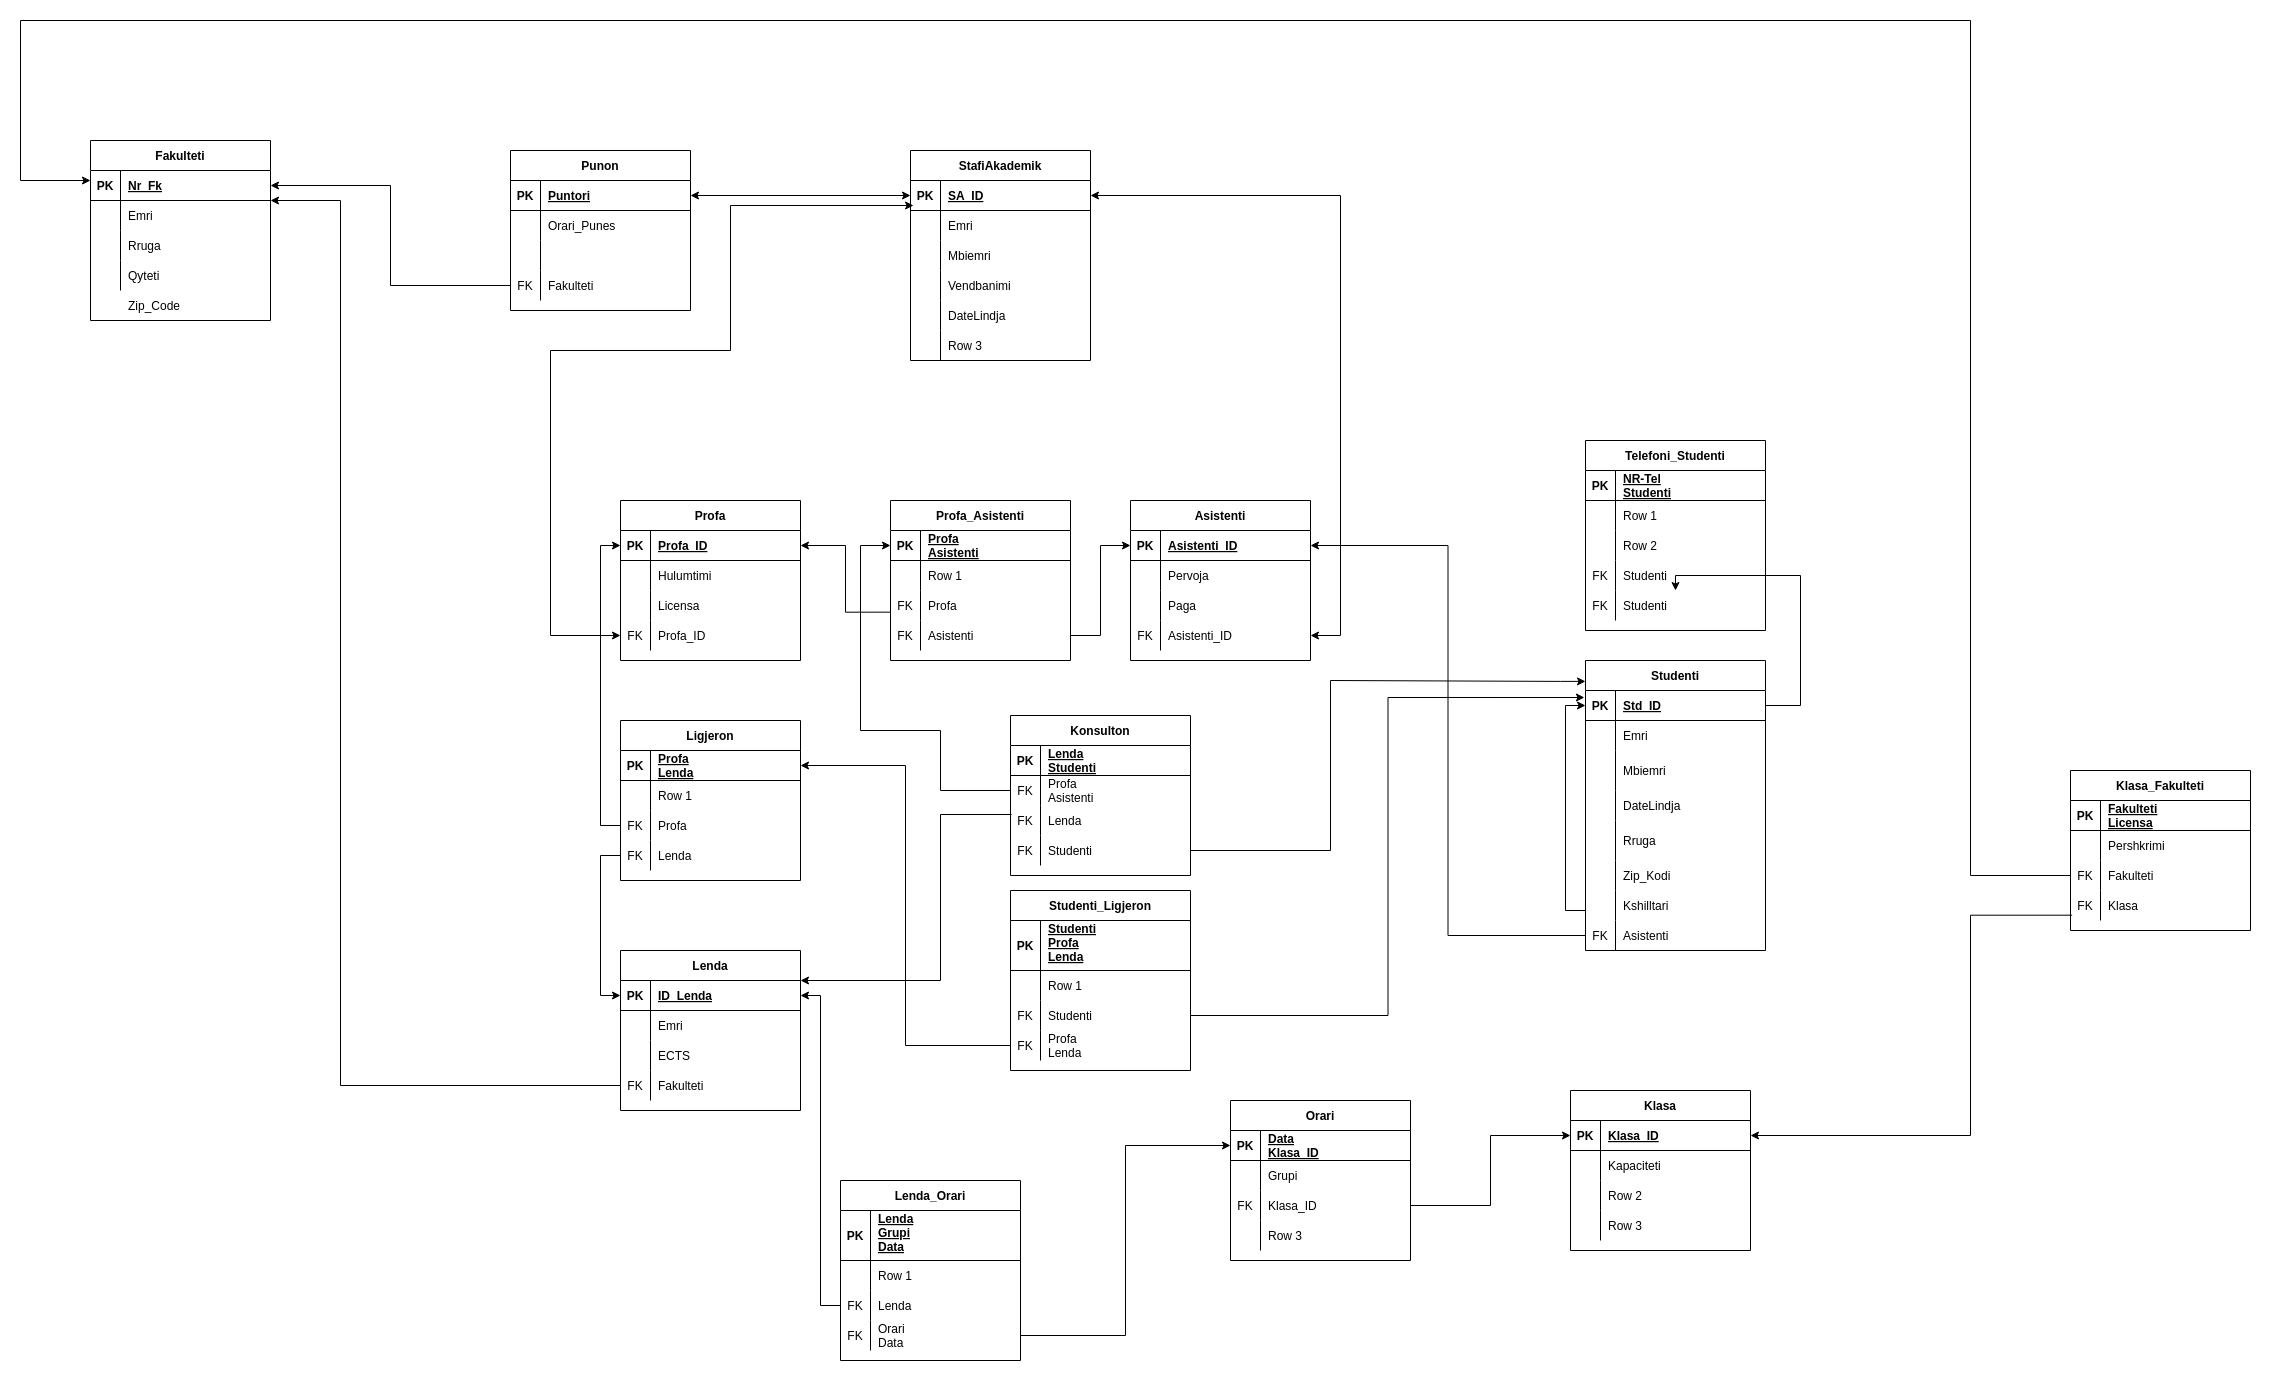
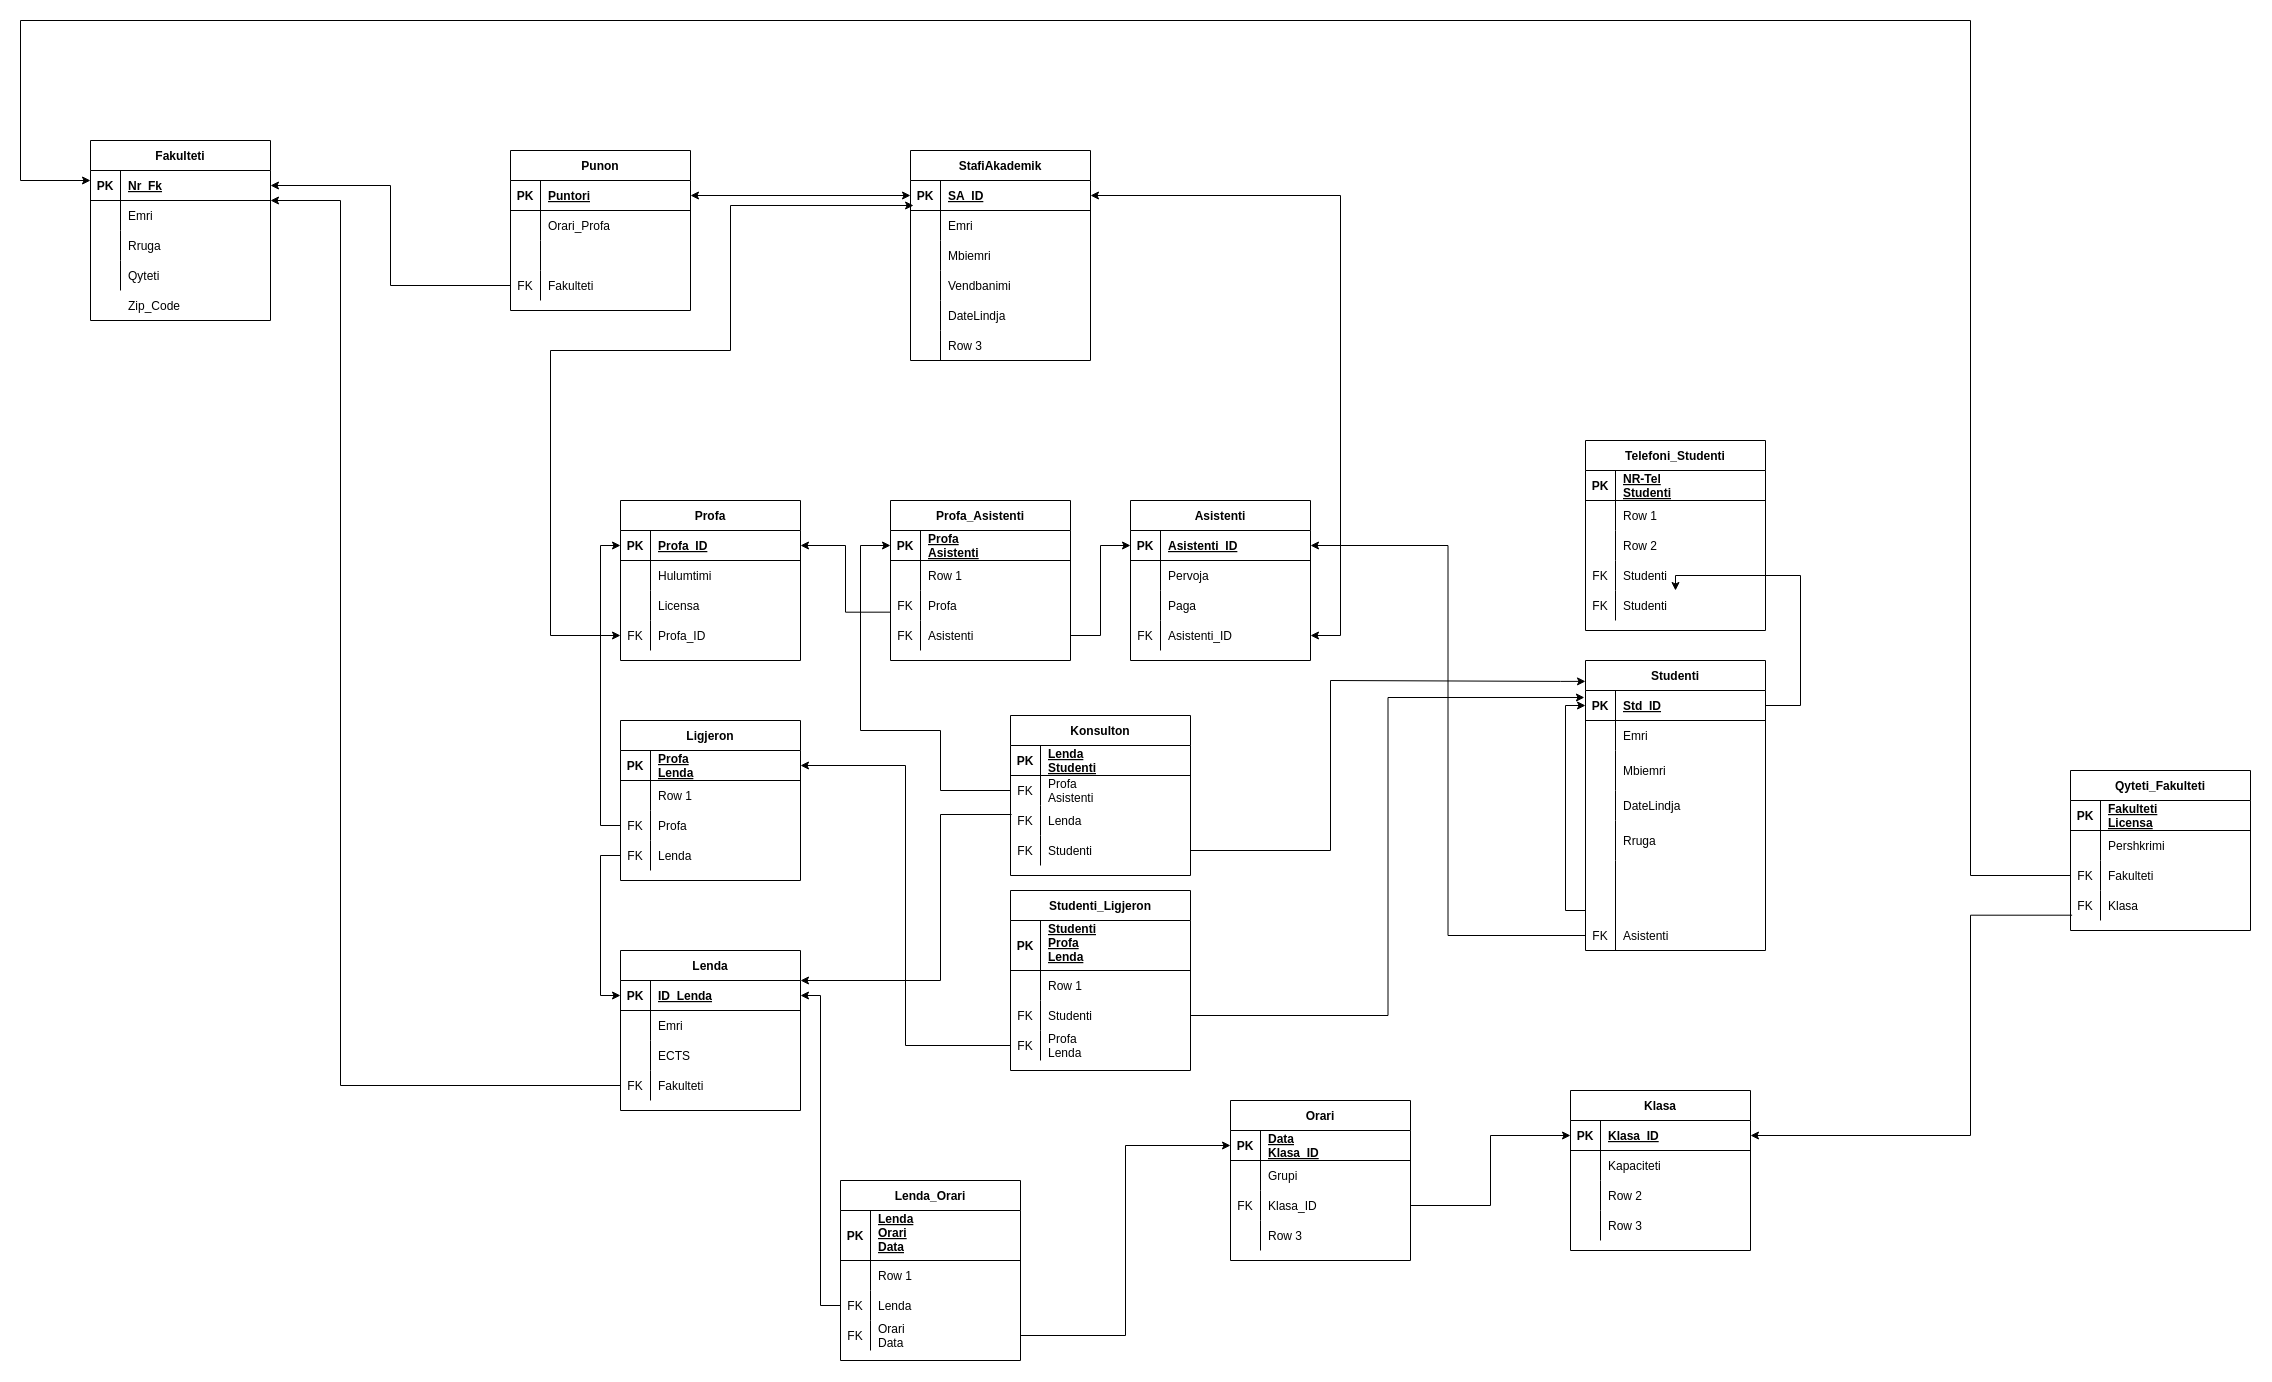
- <mxCell id="71" value="Orari_Punes" style="shape=partialRectangle;connectable=0;fillColor=none;top=0;left=0;bottom=0;right=0;align=left;spacingLeft=6;overflow=hidden;" vertex="1" parent="69"><mxGeometry x="30" width="150" height="30" as="geometry" /></mxCell>
+ <mxCell id="71" value="Orari_Profa" style="shape=partialRectangle;connectable=0;fillColor=none;top=0;left=0;bottom=0;right=0;align=left;spacingLeft=6;overflow=hidden;" vertex="1" parent="69"><mxGeometry x="30" width="150" height="30" as="geometry" /></mxCell>
- <mxCell id="32" value="Klasa_Fakulteti" style="shape=table;startSize=30;container=1;collapsible=1;childLayout=tableLayout;fixedRows=1;rowLines=0;fontStyle=1;align=center;resizeLast=1;" vertex="1" parent="1"><mxGeometry x="2070" y="770" width="180" height="160" as="geometry" /></mxCell>
+ <mxCell id="32" value="Qyteti_Fakulteti" style="shape=table;startSize=30;container=1;collapsible=1;childLayout=tableLayout;fixedRows=1;rowLines=0;fontStyle=1;align=center;resizeLast=1;" vertex="1" parent="1"><mxGeometry x="2070" y="770" width="180" height="160" as="geometry" /></mxCell>
- <mxCell id="200" value="Zip_Kodi" style="shape=partialRectangle;connectable=0;fillColor=none;top=0;left=0;bottom=0;right=0;align=left;spacingLeft=6;overflow=hidden;" vertex="1" parent="198"><mxGeometry x="30" width="150" height="30" as="geometry" /></mxCell>
- <mxCell id="203" value="Kshilltari" style="shape=partialRectangle;connectable=0;fillColor=none;top=0;left=0;bottom=0;right=0;align=left;spacingLeft=6;overflow=hidden;" vertex="1" parent="201"><mxGeometry x="30" width="150" height="30" as="geometry" /></mxCell>
- <mxCell id="169" value="Lenda&#10;Grupi&#10;Data&#10;" style="shape=partialRectangle;connectable=0;fillColor=none;top=0;left=0;bottom=0;right=0;align=left;spacingLeft=6;fontStyle=5;overflow=hidden;" vertex="1" parent="167"><mxGeometry x="30" width="150" height="50" as="geometry" /></mxCell>
+ <mxCell id="169" value="Lenda&#10;Orari&#10;Data&#10;" style="shape=partialRectangle;connectable=0;fillColor=none;top=0;left=0;bottom=0;right=0;align=left;spacingLeft=6;fontStyle=5;overflow=hidden;" vertex="1" parent="167"><mxGeometry x="30" width="150" height="50" as="geometry" /></mxCell>
